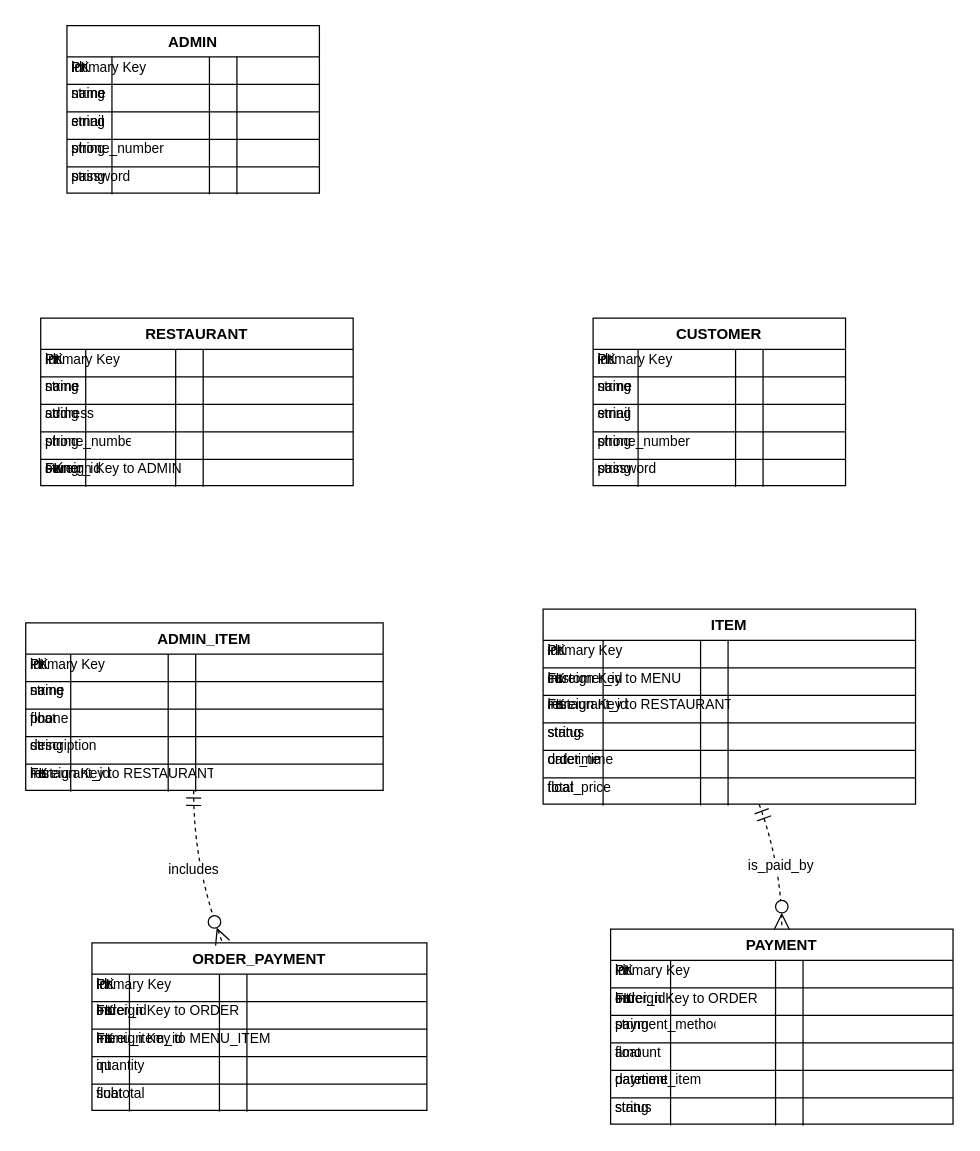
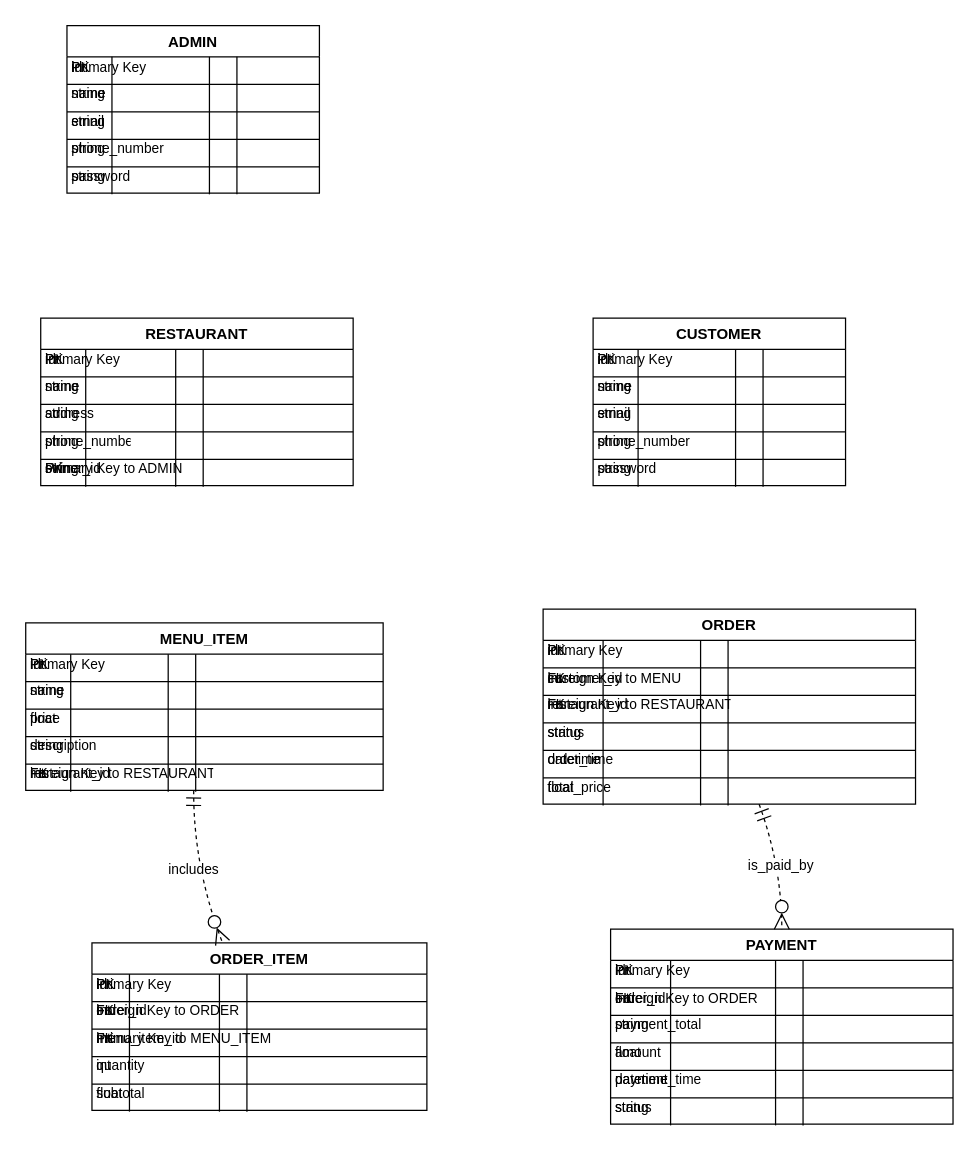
- <mxCell id="79" value="Foreign Key to ADMIN" style="shape=partialRectangle;connectable=0;fillColor=none;top=0;left=0;bottom=0;right=0;align=left;spacingLeft=2;overflow=hidden;fontSize=11;" vertex="1" parent="75"><mxGeometry width="120" height="22" as="geometry" /></mxCell>
+ <mxCell id="79" value="Primary Key to ADMIN" style="shape=partialRectangle;connectable=0;fillColor=none;top=0;left=0;bottom=0;right=0;align=left;spacingLeft=2;overflow=hidden;fontSize=11;" vertex="1" parent="75"><mxGeometry width="120" height="22" as="geometry" /></mxCell>
- <mxCell id="106" value="ITEM" style="shape=table;startSize=25;container=1;collapsible=0;childLayout=tableLayout;fixedRows=1;rowLines=1;fontStyle=1;align=center;resizeLast=1;" vertex="1" parent="1"><mxGeometry x="434" y="487" width="298" height="156" as="geometry" /></mxCell>
+ <mxCell id="106" value="ORDER" style="shape=table;startSize=25;container=1;collapsible=0;childLayout=tableLayout;fixedRows=1;rowLines=1;fontStyle=1;align=center;resizeLast=1;" vertex="1" parent="1"><mxGeometry x="434" y="487" width="298" height="156" as="geometry" /></mxCell>
- <mxCell id="80" value="ADMIN_ITEM" style="shape=table;startSize=25;container=1;collapsible=0;childLayout=tableLayout;fixedRows=1;rowLines=1;fontStyle=1;align=center;resizeLast=1;" vertex="1" parent="1"><mxGeometry x="20" y="498" width="286" height="134" as="geometry" /></mxCell>
+ <mxCell id="80" value="MENU_ITEM" style="shape=table;startSize=25;container=1;collapsible=0;childLayout=tableLayout;fixedRows=1;rowLines=1;fontStyle=1;align=center;resizeLast=1;" vertex="1" parent="1"><mxGeometry x="20" y="498" width="286" height="134" as="geometry" /></mxCell>
- <mxCell id="93" value="phone" style="shape=partialRectangle;connectable=0;fillColor=none;top=0;left=0;bottom=0;right=0;align=left;spacingLeft=2;overflow=hidden;fontSize=11;" vertex="1" parent="91"><mxGeometry width="78" height="22" as="geometry" /></mxCell>
+ <mxCell id="93" value="price" style="shape=partialRectangle;connectable=0;fillColor=none;top=0;left=0;bottom=0;right=0;align=left;spacingLeft=2;overflow=hidden;fontSize=11;" vertex="1" parent="91"><mxGeometry width="78" height="22" as="geometry" /></mxCell>
- <mxCell id="137" value="ORDER_PAYMENT" style="shape=table;startSize=25;container=1;collapsible=0;childLayout=tableLayout;fixedRows=1;rowLines=1;fontStyle=1;align=center;resizeLast=1;" vertex="1" parent="1"><mxGeometry x="73" y="754" width="268" height="134" as="geometry" /></mxCell>
+ <mxCell id="137" value="ORDER_ITEM" style="shape=table;startSize=25;container=1;collapsible=0;childLayout=tableLayout;fixedRows=1;rowLines=1;fontStyle=1;align=center;resizeLast=1;" vertex="1" parent="1"><mxGeometry x="73" y="754" width="268" height="134" as="geometry" /></mxCell>
- <mxCell id="176" value="payment_method" style="shape=partialRectangle;connectable=0;fillColor=none;top=0;left=0;bottom=0;right=0;align=left;spacingLeft=2;overflow=hidden;fontSize=11;" vertex="1" parent="174"><mxGeometry width="84" height="22" as="geometry" /></mxCell>
+ <mxCell id="176" value="payment_total" style="shape=partialRectangle;connectable=0;fillColor=none;top=0;left=0;bottom=0;right=0;align=left;spacingLeft=2;overflow=hidden;fontSize=11;" vertex="1" parent="174"><mxGeometry width="84" height="22" as="geometry" /></mxCell>
- <mxCell id="152" value="Foreign Key to MENU_ITEM" style="shape=partialRectangle;connectable=0;fillColor=none;top=0;left=0;bottom=0;right=0;align=left;spacingLeft=2;overflow=hidden;fontSize=11;" vertex="1" parent="148"><mxGeometry width="144" height="22" as="geometry" /></mxCell>
+ <mxCell id="152" value="Primary Key to MENU_ITEM" style="shape=partialRectangle;connectable=0;fillColor=none;top=0;left=0;bottom=0;right=0;align=left;spacingLeft=2;overflow=hidden;fontSize=11;" vertex="1" parent="148"><mxGeometry width="144" height="22" as="geometry" /></mxCell>
- <mxCell id="186" value="payment_item" style="shape=partialRectangle;connectable=0;fillColor=none;top=0;left=0;bottom=0;right=0;align=left;spacingLeft=2;overflow=hidden;fontSize=11;" vertex="1" parent="184"><mxGeometry width="84" height="22" as="geometry" /></mxCell>
+ <mxCell id="186" value="payment_time" style="shape=partialRectangle;connectable=0;fillColor=none;top=0;left=0;bottom=0;right=0;align=left;spacingLeft=2;overflow=hidden;fontSize=11;" vertex="1" parent="184"><mxGeometry width="84" height="22" as="geometry" /></mxCell>
